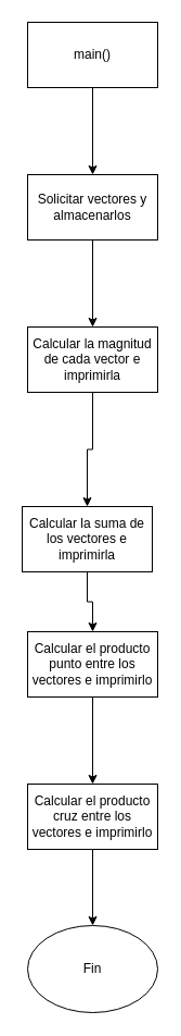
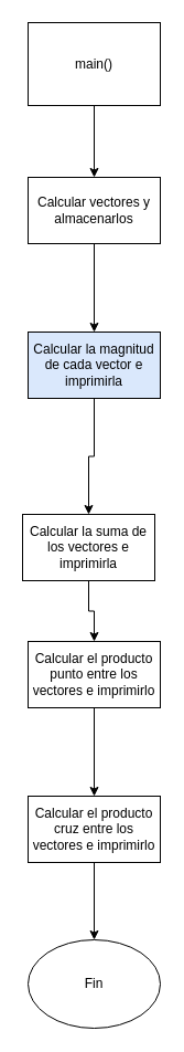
- <mxCell id="3" value="main()" style="rounded=0;whiteSpace=wrap;html=1;" vertex="1" parent="1"><mxGeometry x="25" y="20" width="120" height="60" as="geometry" /></mxCell>
+ <mxCell id="3" value="main()" style="rounded=0;whiteSpace=wrap;html=1;" vertex="1" parent="1"><mxGeometry x="25" y="20" width="120" height="75" as="geometry" /></mxCell>
- <mxCell id="5" value="Solicitar vectores y almacenarlos" style="whiteSpace=wrap;html=1;rounded=0;" vertex="1" parent="1"><mxGeometry x="25" y="160" width="120" height="60" as="geometry" /></mxCell>
+ <mxCell id="5" value="Calcular vectores y almacenarlos" style="whiteSpace=wrap;html=1;rounded=0;" vertex="1" parent="1"><mxGeometry x="25" y="160" width="120" height="60" as="geometry" /></mxCell>
- <mxCell id="7" value="Calcular la magnitud de cada vector e imprimirla" style="whiteSpace=wrap;html=1;rounded=0;" vertex="1" parent="1"><mxGeometry x="25" y="300" width="120" height="60" as="geometry" /></mxCell>
+ <mxCell id="7" value="Calcular la magnitud de cada vector e imprimirla" style="whiteSpace=wrap;html=1;rounded=0;fillColor=#dae8fc;" vertex="1" parent="1"><mxGeometry x="25" y="300" width="120" height="60" as="geometry" /></mxCell>
